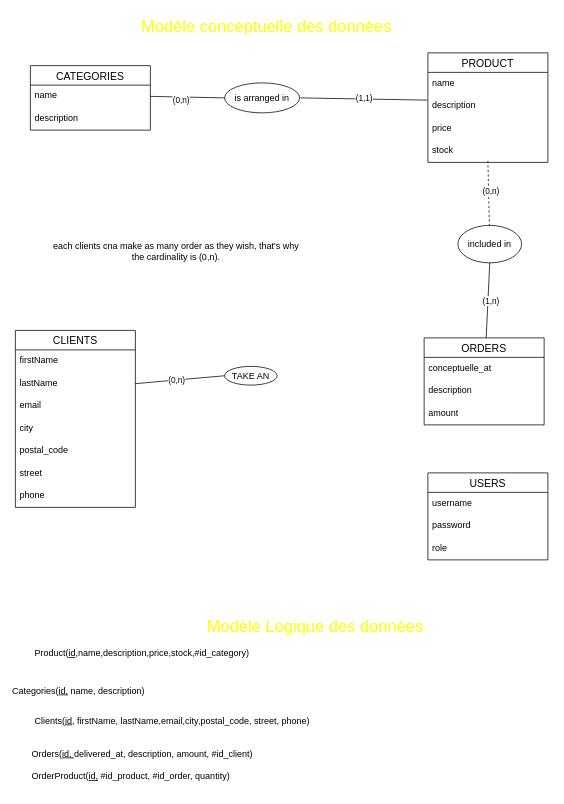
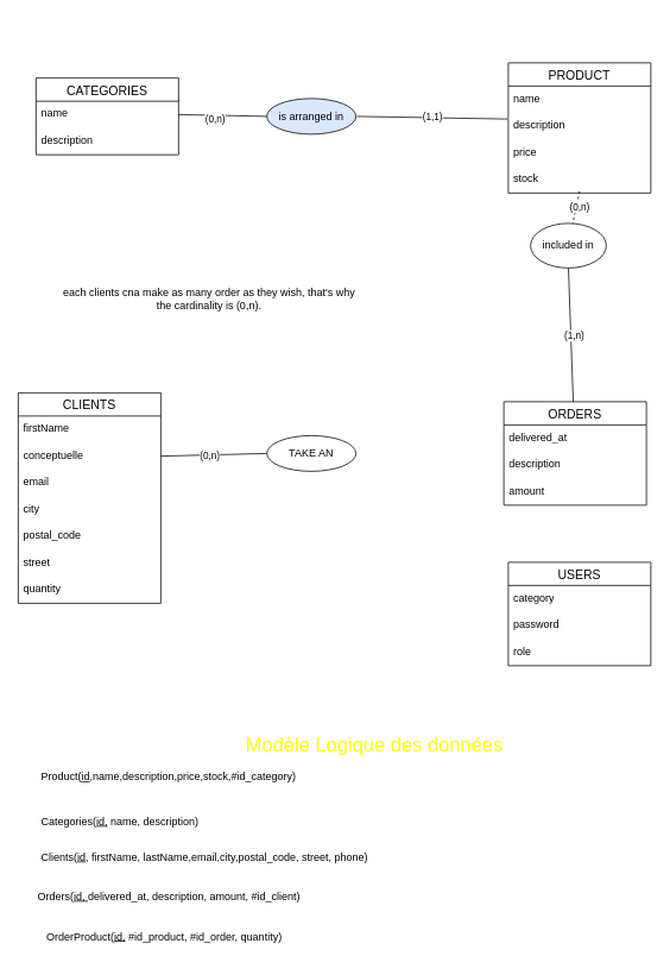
- <mxCell id="7" value="Modèle conceptuelle des données" style="text;html=1;align=center;verticalAlign=middle;whiteSpace=wrap;rounded=0;fontColor=#FFFF00;fontSize=22;" parent="1" vertex="1"><mxGeometry x="145" y="20" width="420" height="30" as="geometry" /></mxCell>
- <mxCell id="37" value="is arranged in" style="ellipse;whiteSpace=wrap;html=1;align=center;fontStyle=0;rotation=0;" parent="1" vertex="1"><mxGeometry x="299" y="110" width="100" height="40" as="geometry" /></mxCell>
+ <mxCell id="37" value="is arranged in" style="ellipse;whiteSpace=wrap;html=1;align=center;fontStyle=0;rotation=0;fillColor=#dae8fc;" parent="1" vertex="1"><mxGeometry x="299" y="110" width="100" height="40" as="geometry" /></mxCell>
- <mxCell id="42" value="included in" style="ellipse;whiteSpace=wrap;html=1;" parent="1" vertex="1"><mxGeometry x="610" y="300" width="85" height="50" as="geometry" /></mxCell>
+ <mxCell id="42" value="included in" style="ellipse;whiteSpace=wrap;html=1;" parent="1" vertex="1"><mxGeometry x="595" y="250" width="85" height="50" as="geometry" /></mxCell>
- <mxCell id="12" value="conceptuelle_at" style="text;strokeColor=none;fillColor=none;spacingLeft=4;spacingRight=4;overflow=hidden;rotatable=0;points=[[0,0.5],[1,0.5]];portConstraint=eastwest;fontSize=12;whiteSpace=wrap;html=1;" parent="11" vertex="1"><mxGeometry y="26" width="160" height="30" as="geometry" /></mxCell>
+ <mxCell id="12" value="delivered_at" style="text;strokeColor=none;fillColor=none;spacingLeft=4;spacingRight=4;overflow=hidden;rotatable=0;points=[[0,0.5],[1,0.5]];portConstraint=eastwest;fontSize=12;whiteSpace=wrap;html=1;" parent="11" vertex="1"><mxGeometry y="26" width="160" height="30" as="geometry" /></mxCell>
- <mxCell id="15" value="TAKE AN" style="ellipse;whiteSpace=wrap;html=1;align=center;fontStyle=0;" parent="1" vertex="1"><mxGeometry x="299" y="488" width="70" height="25" as="geometry" /></mxCell>
+ <mxCell id="15" value="TAKE AN" style="ellipse;whiteSpace=wrap;html=1;align=center;fontStyle=0;" parent="1" vertex="1"><mxGeometry x="299" y="488" width="100" height="40" as="geometry" /></mxCell>
- <mxCell id="20" value="lastName" style="text;strokeColor=none;fillColor=none;spacingLeft=4;spacingRight=4;overflow=hidden;rotatable=0;points=[[0,0.5],[1,0.5]];portConstraint=eastwest;fontSize=12;whiteSpace=wrap;html=1;" parent="18" vertex="1"><mxGeometry y="56" width="160" height="30" as="geometry" /></mxCell>
+ <mxCell id="20" value="conceptuelle" style="text;strokeColor=none;fillColor=none;spacingLeft=4;spacingRight=4;overflow=hidden;rotatable=0;points=[[0,0.5],[1,0.5]];portConstraint=eastwest;fontSize=12;whiteSpace=wrap;html=1;" parent="18" vertex="1"><mxGeometry y="56" width="160" height="30" as="geometry" /></mxCell>
- <mxCell id="25" value="phone" style="text;strokeColor=none;fillColor=none;spacingLeft=4;spacingRight=4;overflow=hidden;rotatable=0;points=[[0,0.5],[1,0.5]];portConstraint=eastwest;fontSize=12;whiteSpace=wrap;html=1;" parent="18" vertex="1"><mxGeometry y="206" width="160" height="30" as="geometry" /></mxCell>
+ <mxCell id="25" value="quantity" style="text;strokeColor=none;fillColor=none;spacingLeft=4;spacingRight=4;overflow=hidden;rotatable=0;points=[[0,0.5],[1,0.5]];portConstraint=eastwest;fontSize=12;whiteSpace=wrap;html=1;" parent="18" vertex="1"><mxGeometry y="206" width="160" height="30" as="geometry" /></mxCell>
- <mxCell id="27" value="username" style="text;strokeColor=none;fillColor=none;spacingLeft=4;spacingRight=4;overflow=hidden;rotatable=0;points=[[0,0.5],[1,0.5]];portConstraint=eastwest;fontSize=12;whiteSpace=wrap;html=1;" parent="26" vertex="1"><mxGeometry y="26" width="160" height="30" as="geometry" /></mxCell>
+ <mxCell id="27" value="category" style="text;strokeColor=none;fillColor=none;spacingLeft=4;spacingRight=4;overflow=hidden;rotatable=0;points=[[0,0.5],[1,0.5]];portConstraint=eastwest;fontSize=12;whiteSpace=wrap;html=1;" parent="26" vertex="1"><mxGeometry y="26" width="160" height="30" as="geometry" /></mxCell>
- <mxCell id="33" value="Categories(&lt;u&gt;id,&lt;/u&gt;&amp;nbsp;name, description)" style="text;html=1;strokeColor=none;fillColor=none;align=left;verticalAlign=middle;whiteSpace=wrap;rounded=0;" parent="1" vertex="1"><mxGeometry x="14" y="906" width="380" height="30" as="geometry" /></mxCell>
+ <mxCell id="33" value="Categories(&lt;u&gt;id,&lt;/u&gt;&amp;nbsp;name, description)" style="text;html=1;strokeColor=none;fillColor=none;align=left;verticalAlign=middle;whiteSpace=wrap;rounded=0;" parent="1" vertex="1"><mxGeometry x="44" y="906" width="380" height="30" as="geometry" /></mxCell>
- <mxCell id="47" value="OrderProduct(&lt;u&gt;id,&lt;/u&gt;&amp;nbsp;#id_product, #id_order, quantity)" style="text;html=1;strokeColor=none;fillColor=none;align=left;verticalAlign=middle;whiteSpace=wrap;rounded=0;" vertex="1" parent="1"><mxGeometry x="40" y="1020" width="380" height="30" as="geometry" /></mxCell>
+ <mxCell id="47" value="OrderProduct(&lt;u&gt;id,&lt;/u&gt;&amp;nbsp;#id_product, #id_order, quantity)" style="text;html=1;strokeColor=none;fillColor=none;align=left;verticalAlign=middle;whiteSpace=wrap;rounded=0;" vertex="1" parent="1"><mxGeometry x="50" y="1035" width="380" height="30" as="geometry" /></mxCell>
